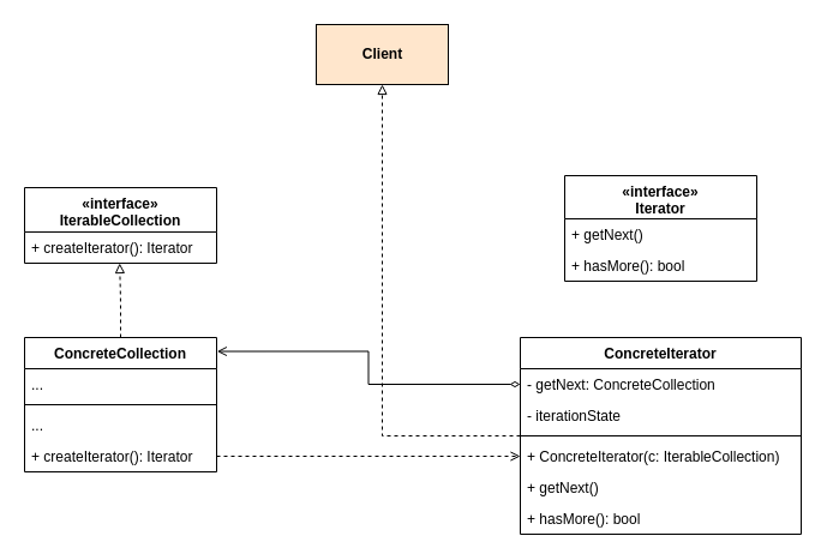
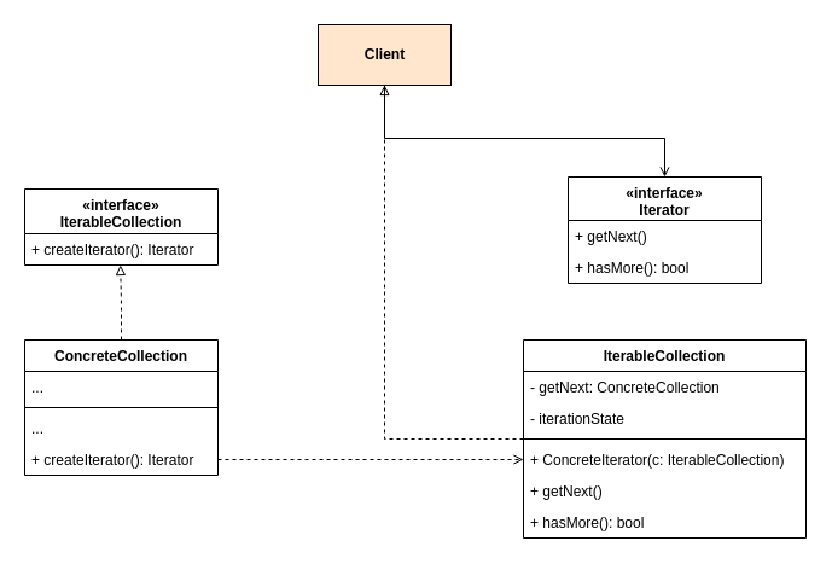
+ <mxCell id="21" style="edgeStyle=orthogonalEdgeStyle;rounded=0;html=1;exitX=0.5;exitY=1;exitDx=0;exitDy=0;entryX=0.5;entryY=0;entryDx=0;entryDy=0;endArrow=open;endFill=0;" parent="1" source="22" target="2" edge="1"><mxGeometry relative="1" as="geometry"><Array as="points"><mxPoint x="318" y="114" /><mxPoint x="550" y="114" /></Array></mxGeometry></mxCell>
- <mxCell id="6" value="ConcreteIterator" style="swimlane;fontStyle=1;align=center;verticalAlign=top;childLayout=stackLayout;horizontal=1;startSize=26;horizontalStack=0;resizeParent=1;resizeParentMax=0;resizeLast=0;collapsible=1;marginBottom=0;" parent="1" vertex="1"><mxGeometry x="433" y="281" width="234" height="164" as="geometry" /></mxCell>
+ <mxCell id="6" value="IterableCollection" style="swimlane;fontStyle=1;align=center;verticalAlign=top;childLayout=stackLayout;horizontal=1;startSize=26;horizontalStack=0;resizeParent=1;resizeParentMax=0;resizeLast=0;collapsible=1;marginBottom=0;" parent="1" vertex="1"><mxGeometry x="433" y="281" width="234" height="164" as="geometry" /></mxCell>
- <mxCell id="24" style="edgeStyle=orthogonalEdgeStyle;rounded=0;html=1;exitX=0;exitY=0.5;exitDx=0;exitDy=0;entryX=1.002;entryY=0.103;entryDx=0;entryDy=0;entryPerimeter=0;endArrow=open;endFill=0;startArrow=diamondThin;startFill=0;" parent="1" source="7" target="16" edge="1"><mxGeometry relative="1" as="geometry" /></mxCell>
